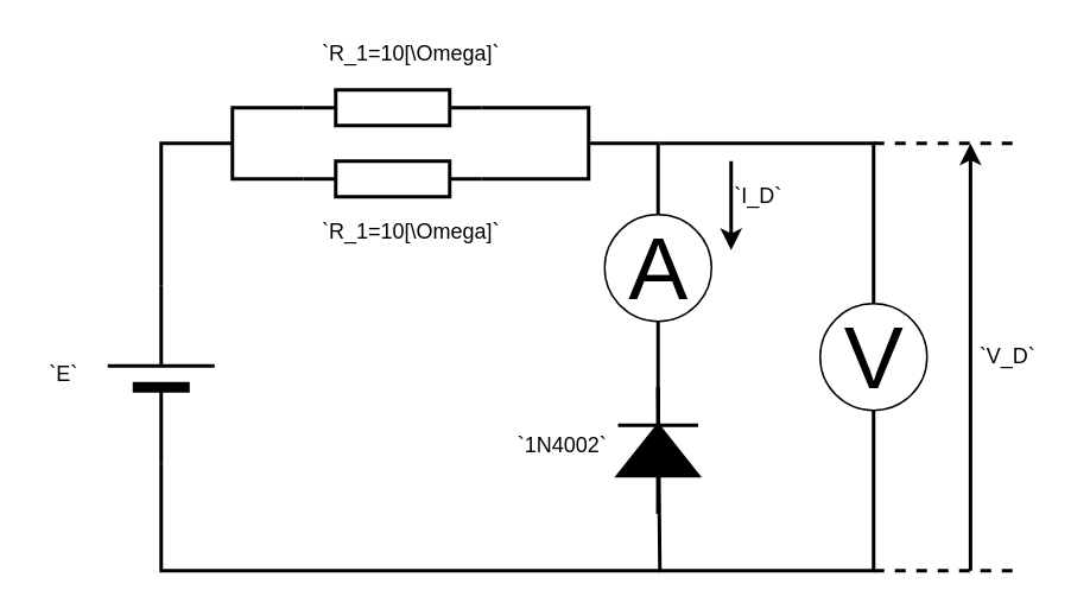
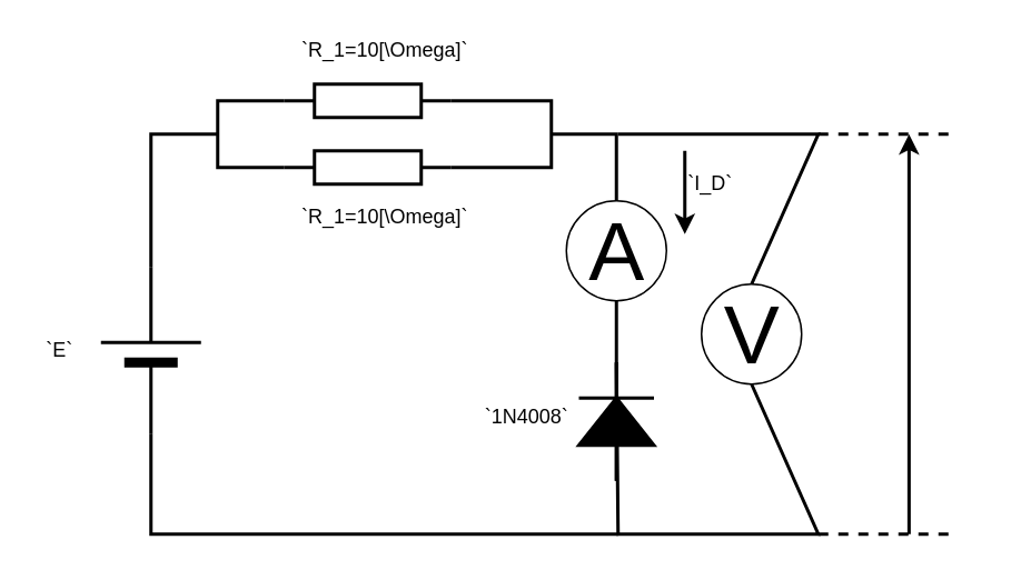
- <mxCell id="3" value="V" style="verticalLabelPosition=middle;shadow=0;dashed=0;align=center;html=1;verticalAlign=middle;strokeWidth=1;shape=ellipse;aspect=fixed;fontSize=50;" parent="1" vertex="1"><mxGeometry x="460" y="170" width="60" height="60" as="geometry" /></mxCell>
+ <mxCell id="3" value="V" style="verticalLabelPosition=middle;shadow=0;dashed=0;align=center;html=1;verticalAlign=middle;strokeWidth=1;shape=ellipse;aspect=fixed;fontSize=50;" parent="1" vertex="1"><mxGeometry x="420" y="170" width="60" height="60" as="geometry" /></mxCell>
- <mxCell id="19" value="`V_D`" style="text;html=1;align=center;verticalAlign=middle;resizable=0;points=[];autosize=1;strokeColor=none;fillColor=none;" parent="1" vertex="1"><mxGeometry x="540" y="190" width="50" height="20" as="geometry" /></mxCell>
- <mxCell id="24" value="`1N4002`" style="text;html=1;align=center;verticalAlign=middle;resizable=0;points=[];autosize=1;strokeColor=none;fillColor=none;" parent="1" vertex="1"><mxGeometry x="280" y="240" width="70" height="20" as="geometry" /></mxCell>
+ <mxCell id="24" value="`1N4008`" style="text;html=1;align=center;verticalAlign=middle;resizable=0;points=[];autosize=1;strokeColor=none;fillColor=none;" parent="1" vertex="1"><mxGeometry x="280" y="240" width="70" height="20" as="geometry" /></mxCell>
